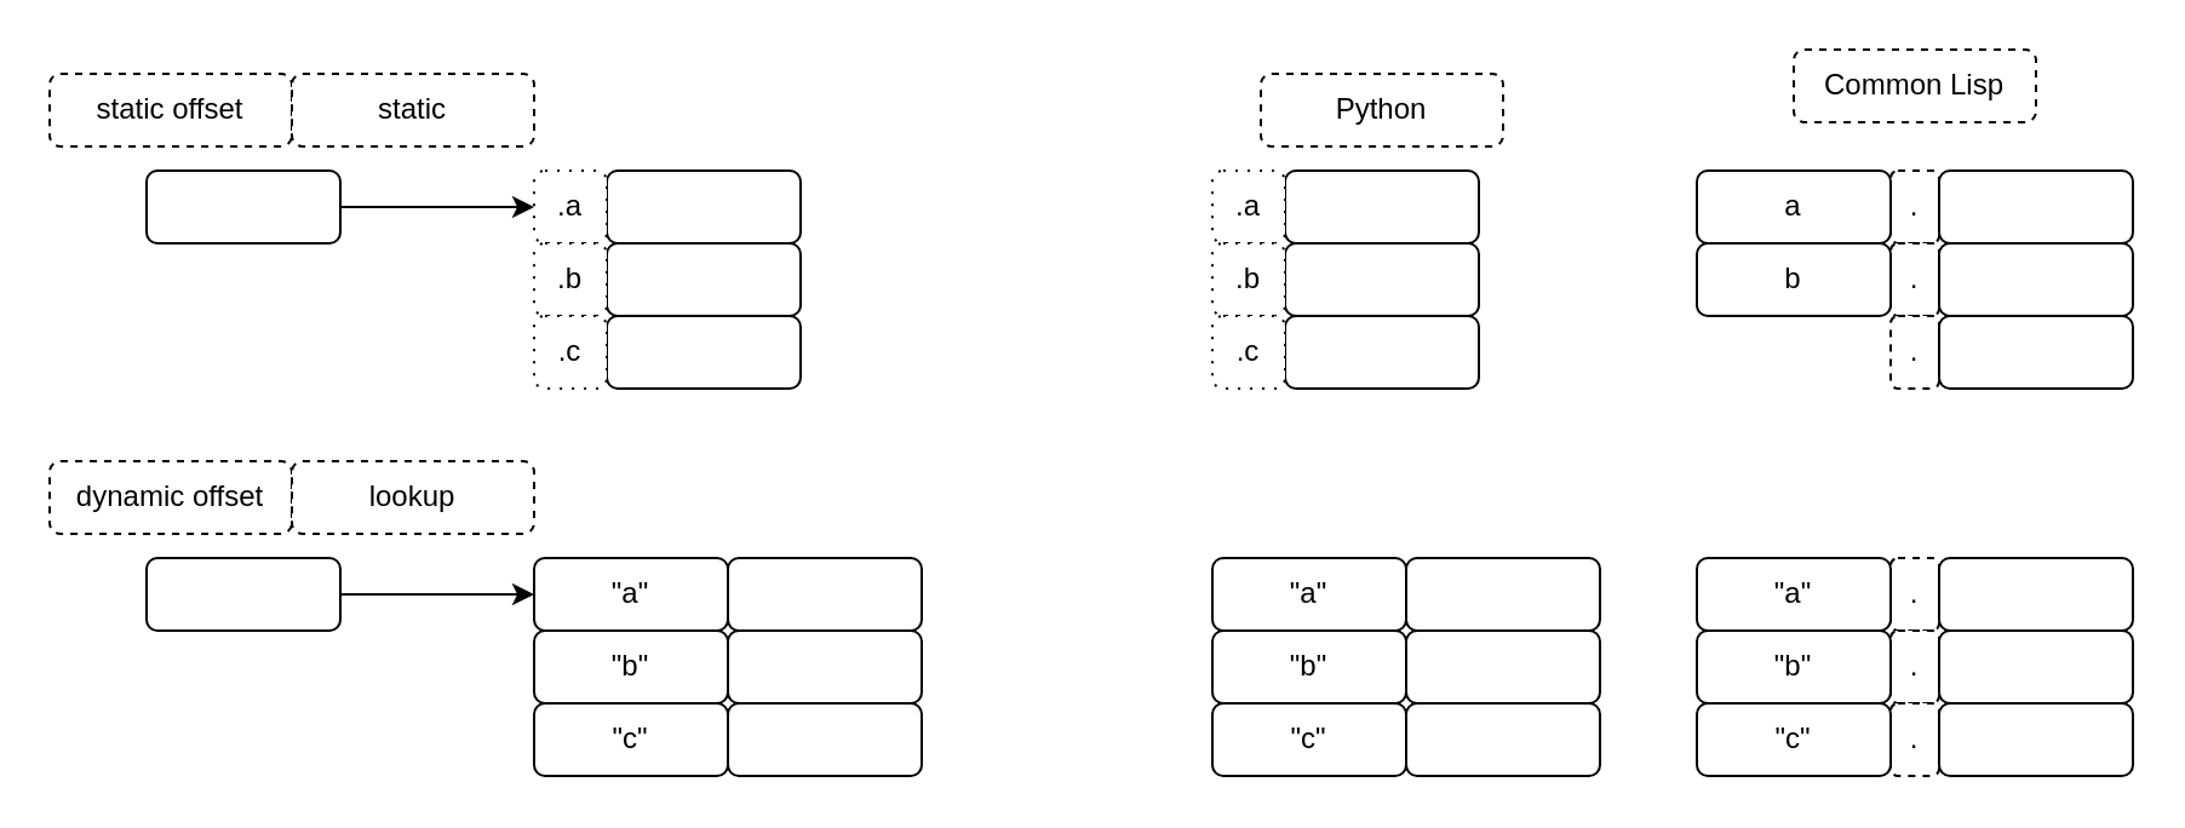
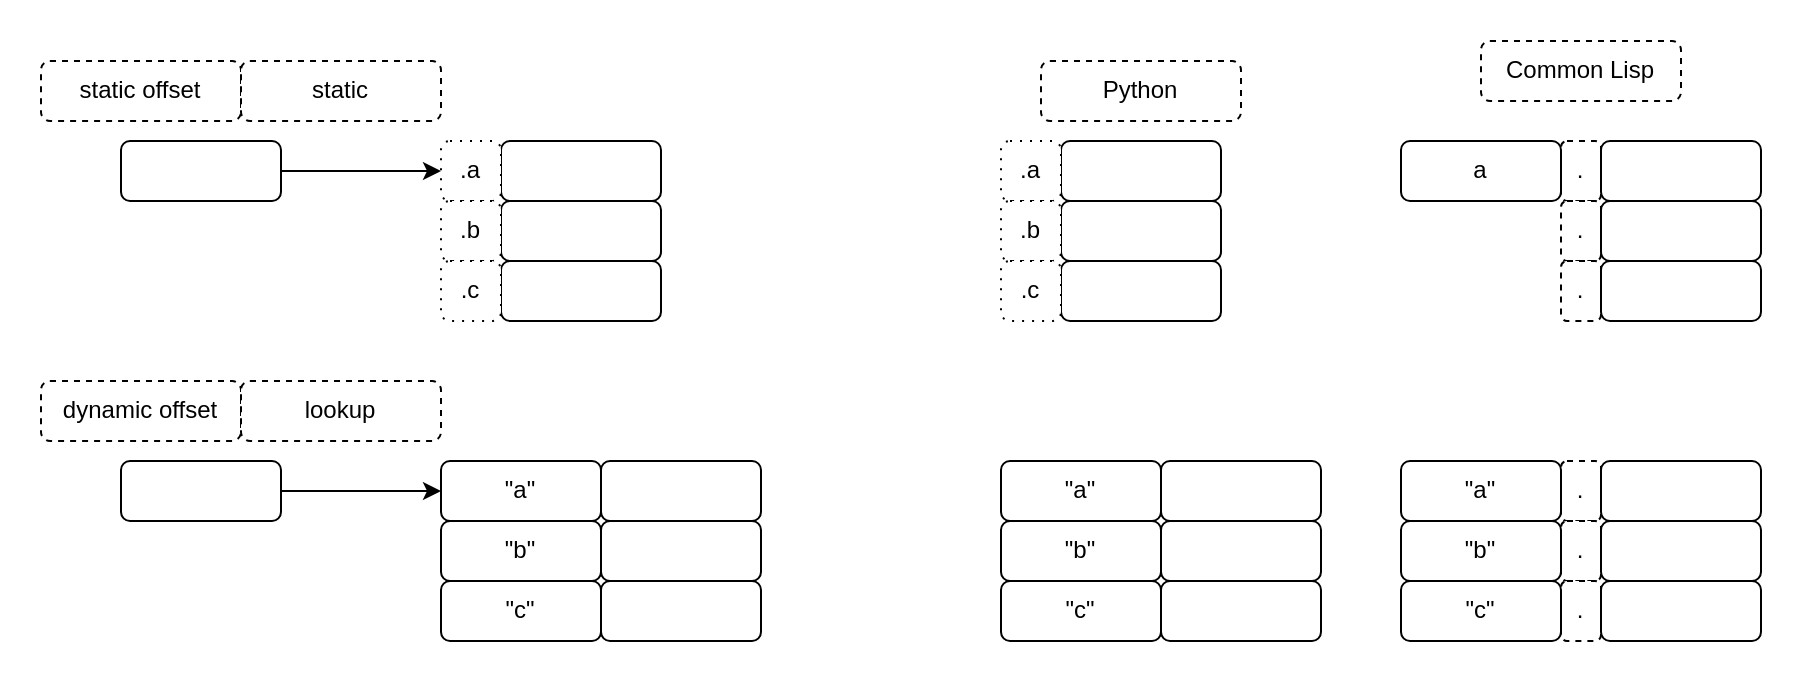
- <mxCell id="32" value="b" style="rounded=1;whiteSpace=wrap;html=1;" vertex="1" parent="1"><mxGeometry x="700" y="100" width="80" height="30" as="geometry" /></mxCell>
